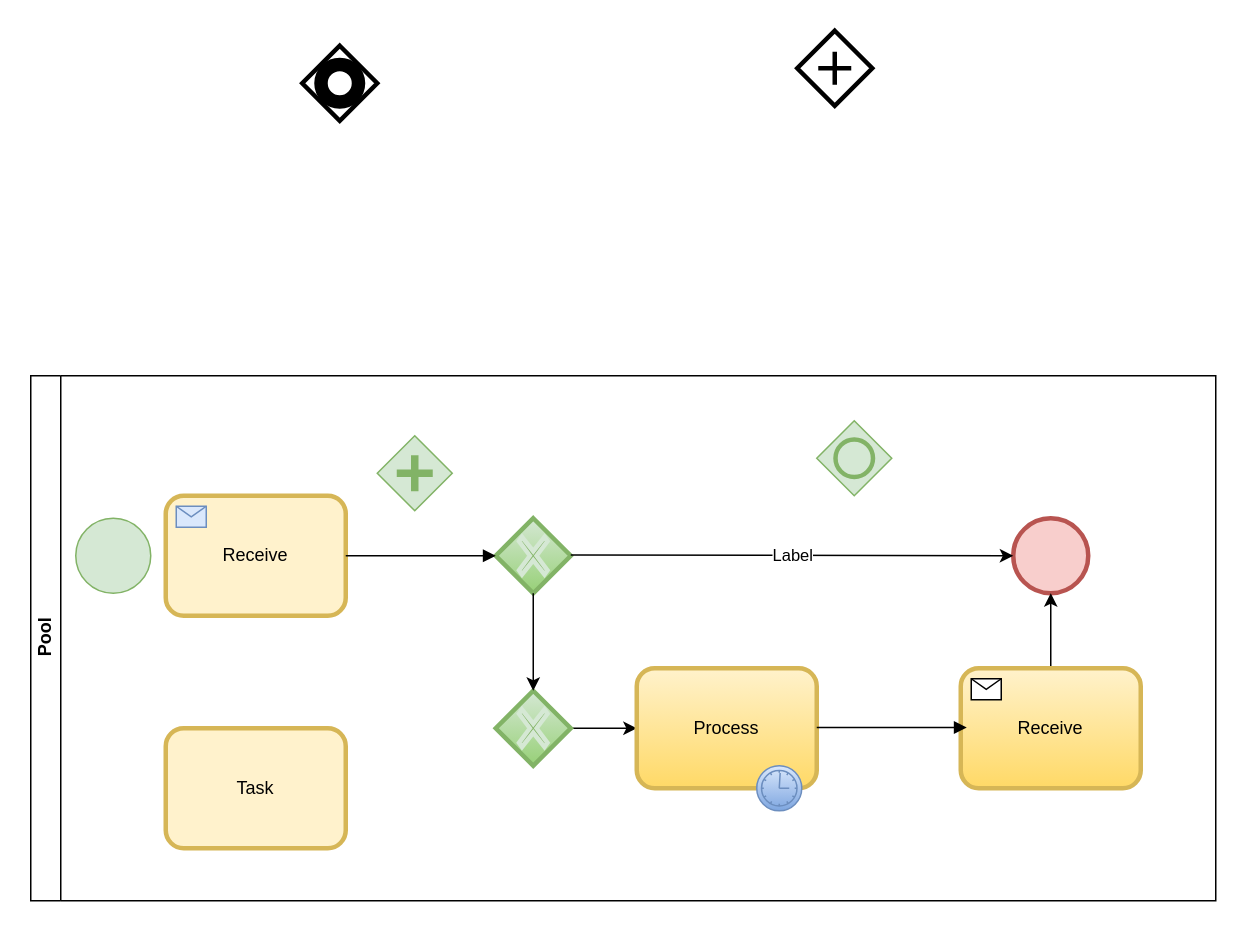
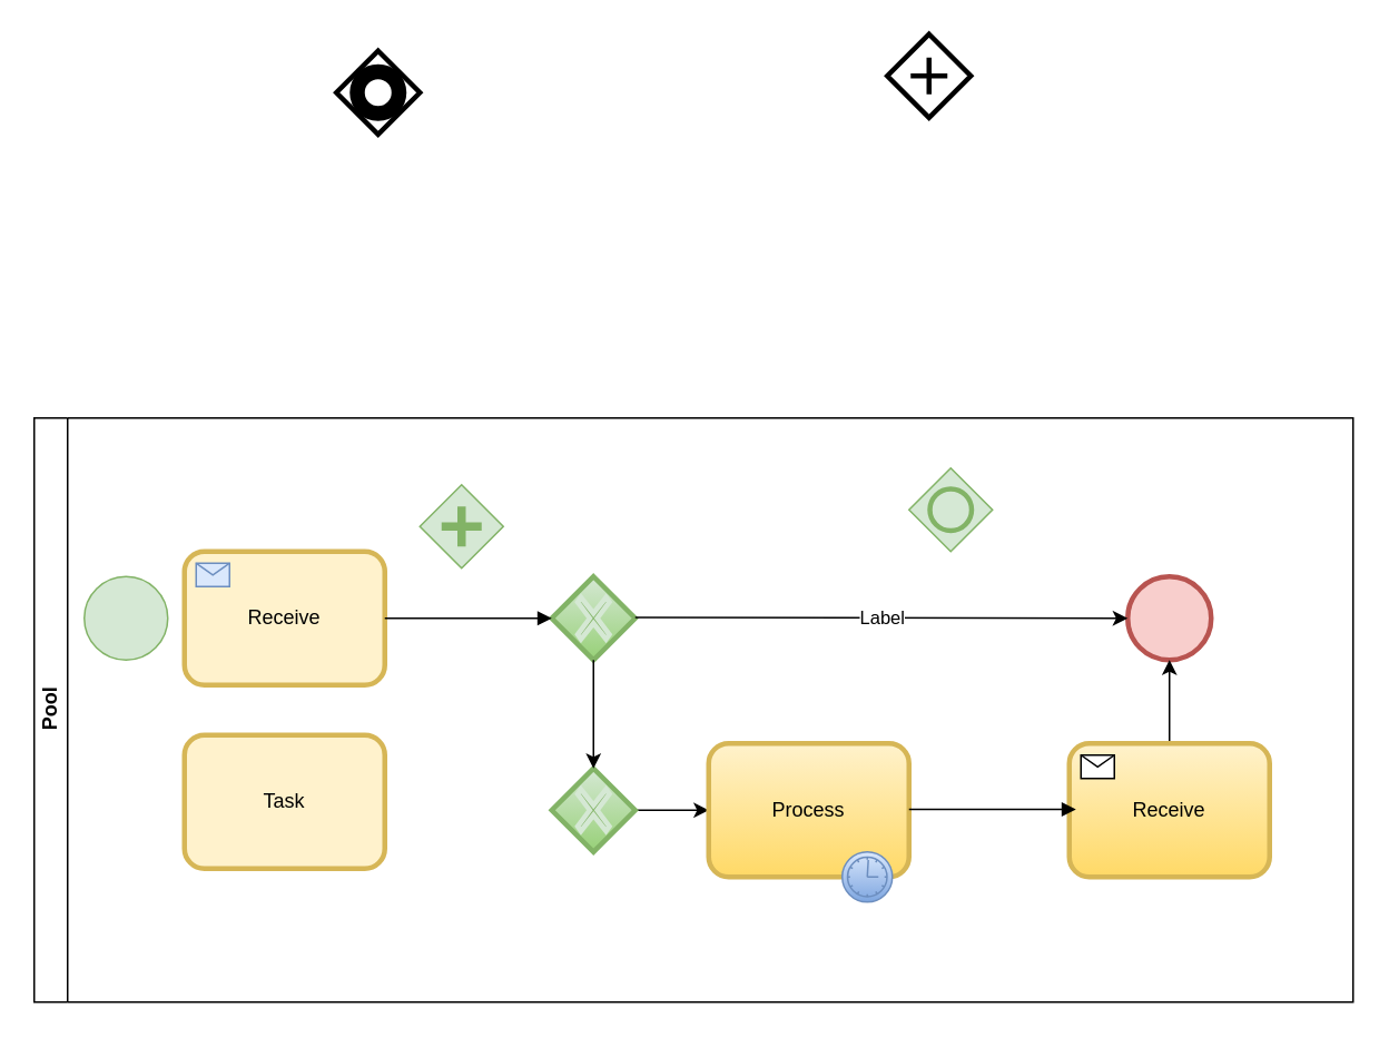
- <mxCell id="20" value="Task" style="shape=ext;rounded=1;html=1;whiteSpace=wrap;fillColor=#fff2cc;strokeColor=#d6b656;strokeWidth=3;" vertex="1" parent="2"><mxGeometry x="90" y="235" width="120" height="80" as="geometry" /></mxCell>
+ <mxCell id="20" value="Task" style="shape=ext;rounded=1;html=1;whiteSpace=wrap;fillColor=#fff2cc;strokeColor=#d6b656;strokeWidth=3;" vertex="1" parent="2"><mxGeometry x="90" y="190" width="120" height="80" as="geometry" /></mxCell>
